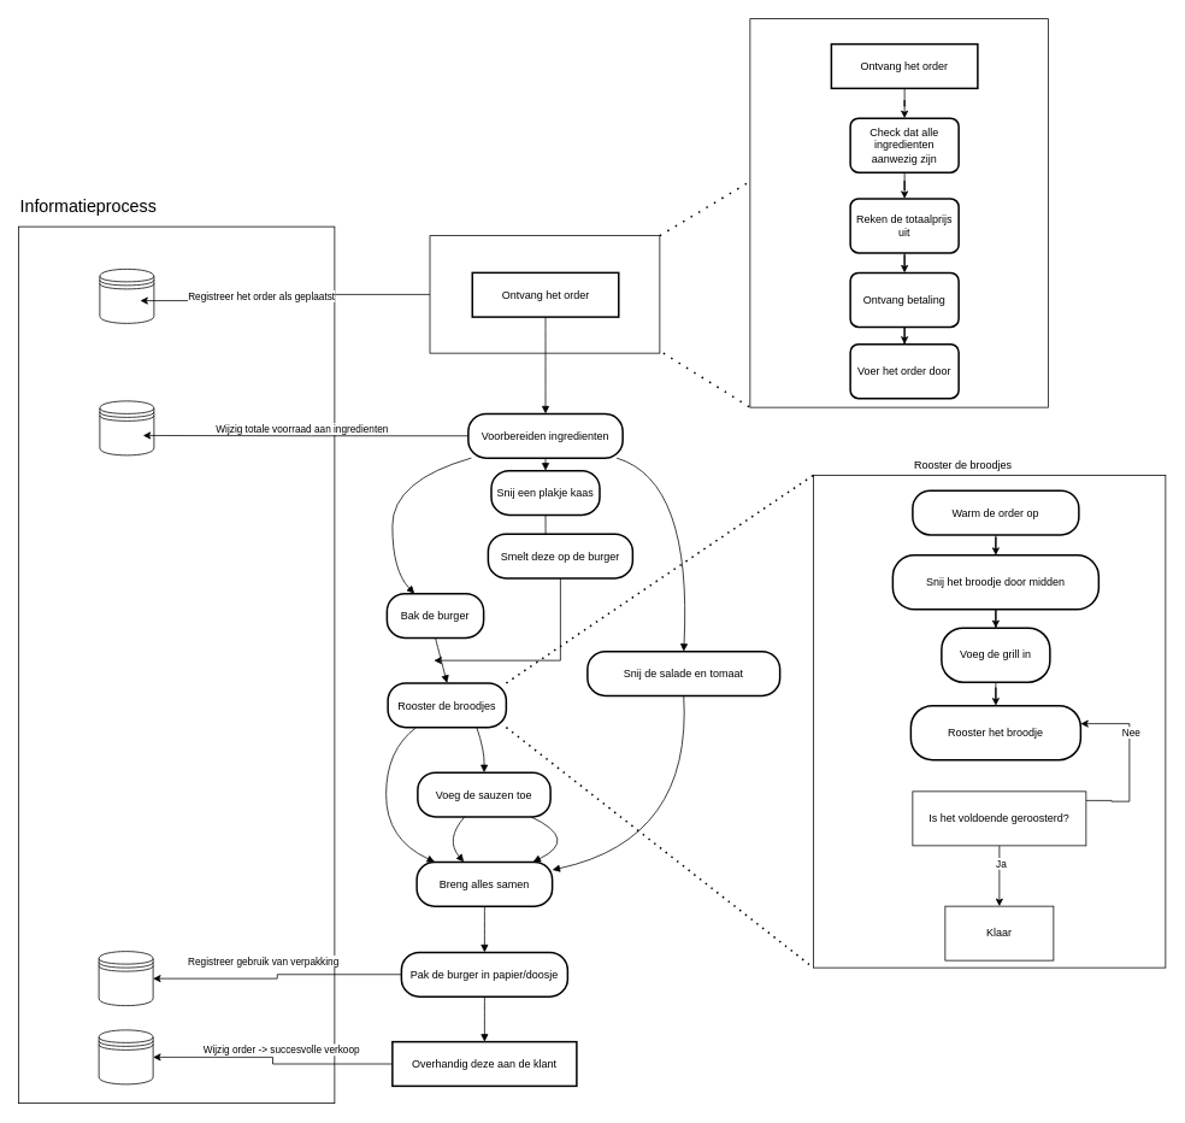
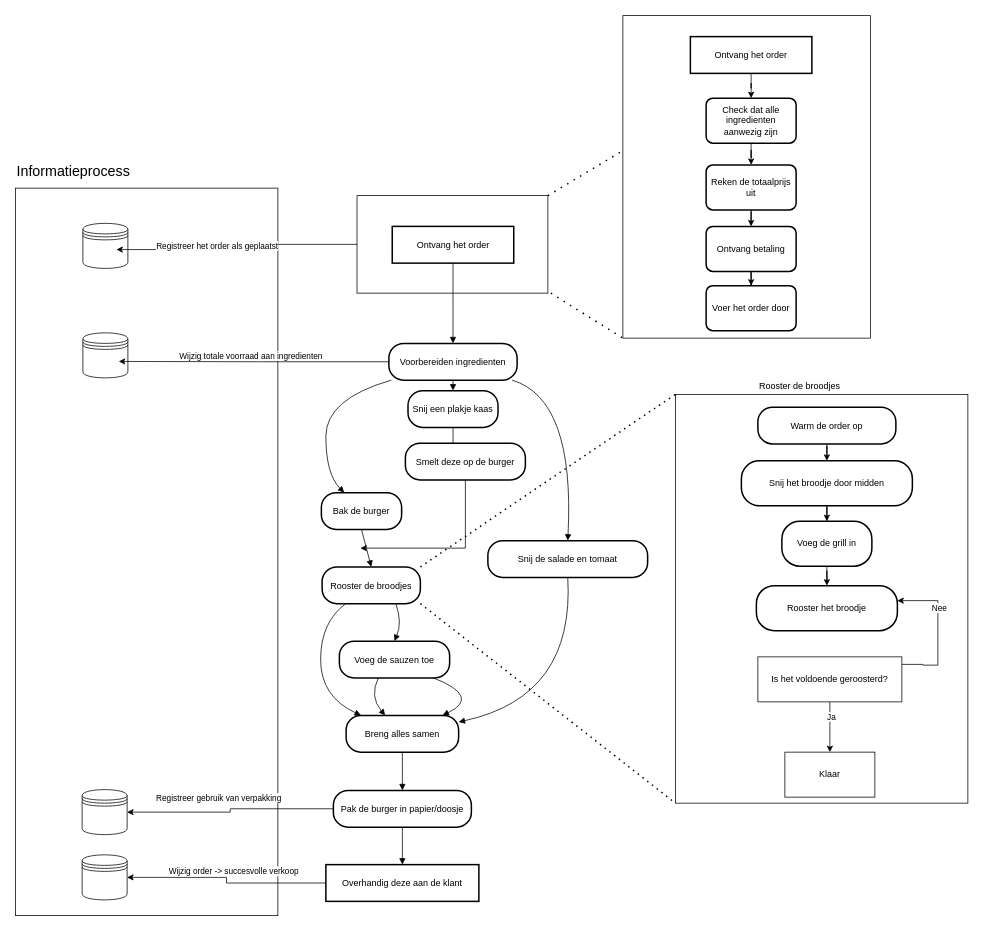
- <mxCell id="17" value="Voeg de sauzen toe" style="rounded=1;arcSize=40;strokeWidth=2;fontColor=default;" parent="1" vertex="1"><mxGeometry x="462" y="854" width="147" height="49" as="geometry" /></mxCell>
+ <mxCell id="17" value="Voeg de sauzen toe" style="rounded=1;arcSize=40;strokeWidth=2;fontColor=default;" parent="1" vertex="1"><mxGeometry x="452" y="854" width="147" height="49" as="geometry" /></mxCell>
